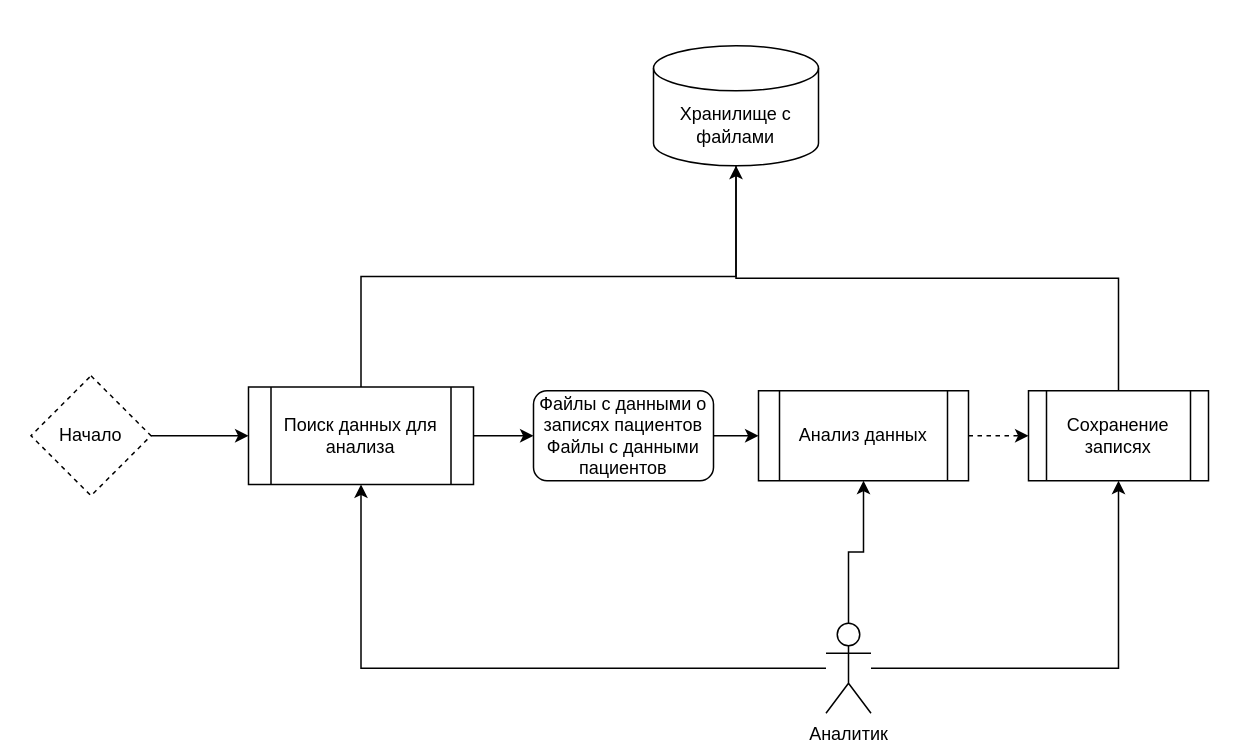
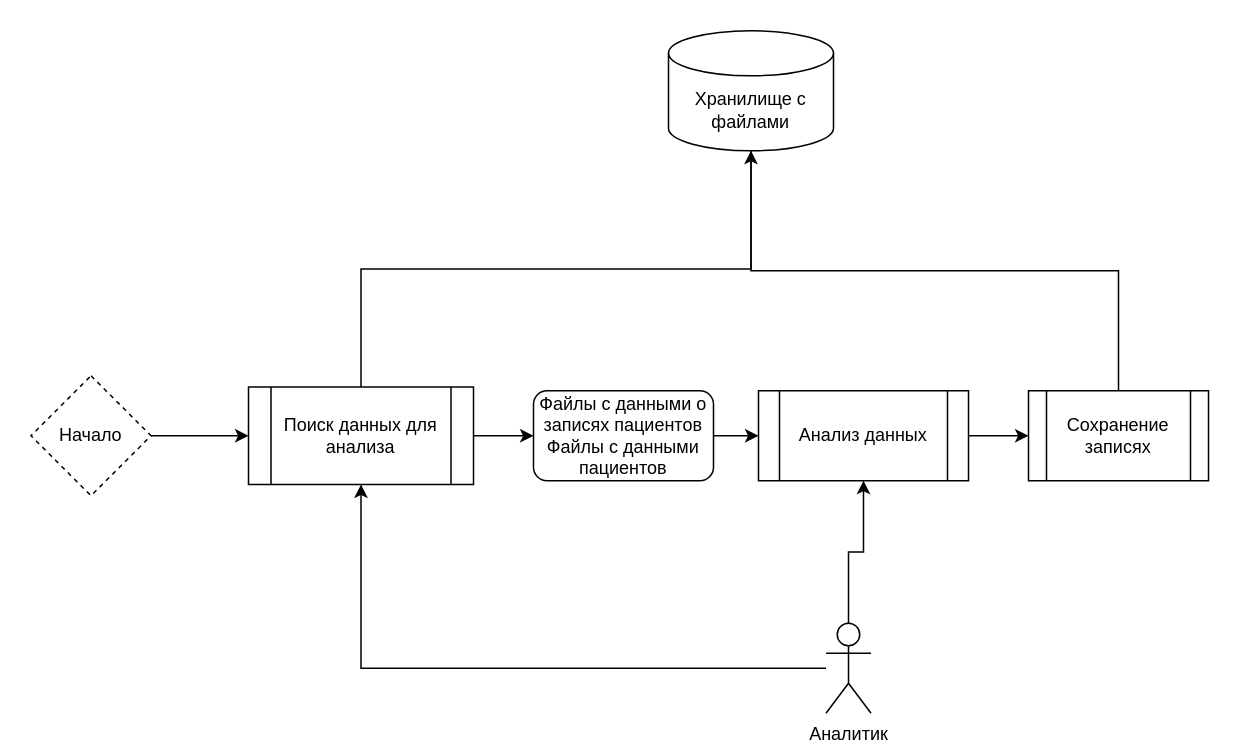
- <mxCell id="9" value="Хранилище с файлами" style="shape=cylinder3;whiteSpace=wrap;html=1;boundedLbl=1;backgroundOutline=1;size=15;" vertex="1" parent="1"><mxGeometry x="435" y="30" width="110" height="80" as="geometry" /></mxCell>
+ <mxCell id="9" value="Хранилище с файлами" style="shape=cylinder3;whiteSpace=wrap;html=1;boundedLbl=1;backgroundOutline=1;size=15;" vertex="1" parent="1"><mxGeometry x="445" y="20" width="110" height="80" as="geometry" /></mxCell>
- <mxCell id="12" style="edgeStyle=orthogonalEdgeStyle;rounded=0;orthogonalLoop=1;jettySize=auto;html=1;entryX=0;entryY=0.5;entryDx=0;entryDy=0;dashed=1;" edge="1" parent="1" source="13" target="14"><mxGeometry relative="1" as="geometry" /></mxCell>
+ <mxCell id="12" style="edgeStyle=orthogonalEdgeStyle;rounded=0;orthogonalLoop=1;jettySize=auto;html=1;entryX=0;entryY=0.5;entryDx=0;entryDy=0;" edge="1" parent="1" source="13" target="14"><mxGeometry relative="1" as="geometry" /></mxCell>
- <mxCell id="5" style="edgeStyle=orthogonalEdgeStyle;rounded=0;orthogonalLoop=1;jettySize=auto;html=1;entryX=0.5;entryY=1;entryDx=0;entryDy=0;" edge="1" parent="1" source="6" target="14"><mxGeometry relative="1" as="geometry" /></mxCell>
